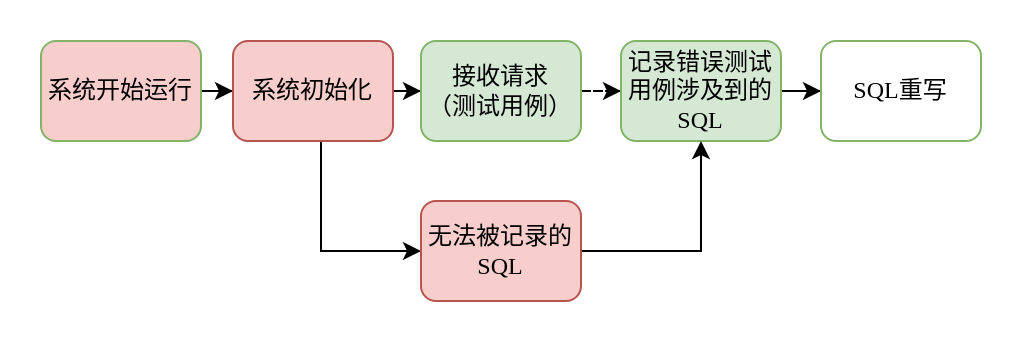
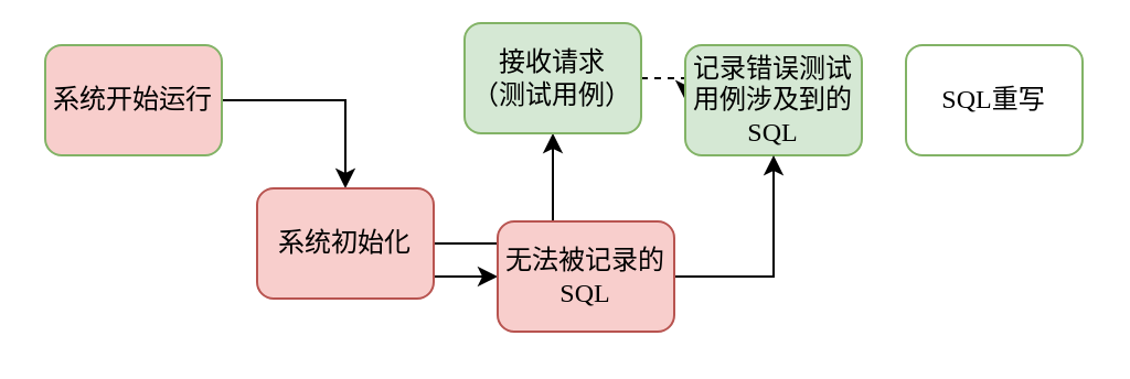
- <mxCell id="6" value="系统初始化" style="whiteSpace=wrap;html=1;rounded=1;fontFamily=宋体;fillColor=#f8cecc;strokeColor=#b85450;" vertex="1" parent="1"><mxGeometry x="116" y="20" width="80" height="50" as="geometry" /></mxCell>
+ <mxCell id="6" value="系统初始化" style="whiteSpace=wrap;html=1;rounded=1;fontFamily=宋体;fillColor=#f8cecc;strokeColor=#b85450;" vertex="1" parent="1"><mxGeometry x="116" y="85" width="80" height="50" as="geometry" /></mxCell>
- <mxCell id="8" value="接收请求&lt;div&gt;（测试用例）&lt;/div&gt;" style="whiteSpace=wrap;html=1;rounded=1;fontFamily=宋体;fillColor=#d5e8d4;strokeColor=#82b366;" vertex="1" parent="1"><mxGeometry x="210" y="20" width="80" height="50" as="geometry" /></mxCell>
+ <mxCell id="8" value="接收请求&lt;div&gt;（测试用例）&lt;/div&gt;" style="whiteSpace=wrap;html=1;rounded=1;fontFamily=宋体;fillColor=#d5e8d4;strokeColor=#82b366;" vertex="1" parent="1"><mxGeometry x="210" y="10" width="80" height="50" as="geometry" /></mxCell>
- <mxCell id="9" value="" style="edgeStyle=orthogonalEdgeStyle;rounded=0;orthogonalLoop=1;jettySize=auto;html=1;" edge="1" parent="1" source="10" target="11"><mxGeometry relative="1" as="geometry" /></mxCell>
- <mxCell id="13" value="无法被记录的SQL" style="whiteSpace=wrap;html=1;rounded=1;fontFamily=宋体;fillColor=#f8cecc;strokeColor=#b85450;" vertex="1" parent="1"><mxGeometry x="210" y="100" width="80" height="50" as="geometry" /></mxCell>
+ <mxCell id="13" value="无法被记录的SQL" style="whiteSpace=wrap;html=1;rounded=1;fontFamily=宋体;fillColor=#f8cecc;strokeColor=#b85450;" vertex="1" parent="1"><mxGeometry x="225" y="100" width="80" height="50" as="geometry" /></mxCell>
